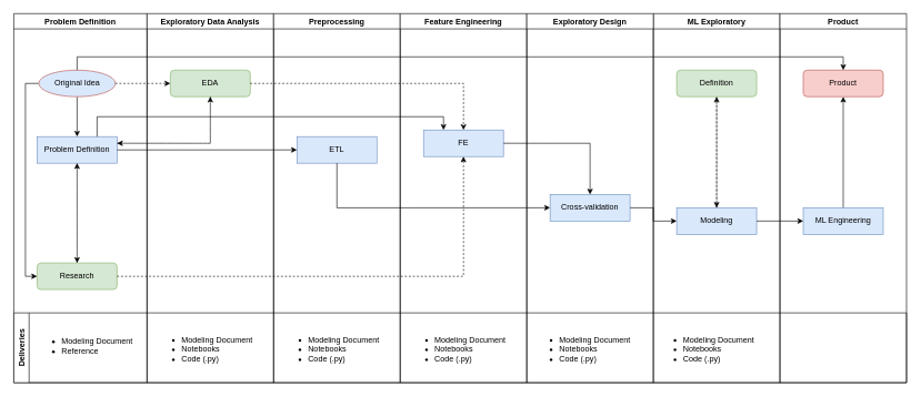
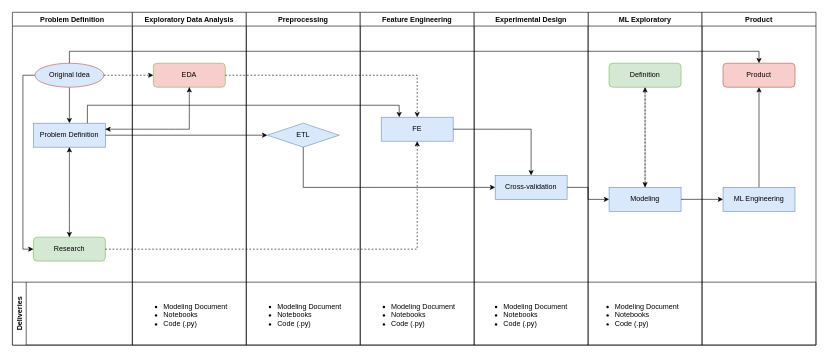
- <mxCell id="42" value="Exploratory Design" style="swimlane;whiteSpace=wrap;html=1;" parent="1" vertex="1"><mxGeometry x="790" y="20" width="190" height="555" as="geometry" /></mxCell>
+ <mxCell id="42" value="Experimental Design" style="swimlane;whiteSpace=wrap;html=1;" parent="1" vertex="1"><mxGeometry x="790" y="20" width="190" height="555" as="geometry" /></mxCell>
- <mxCell id="14" value="EDA" style="rounded=1;whiteSpace=wrap;html=1;fillColor=#d5e8d4;strokeColor=#82b366;" parent="13" vertex="1"><mxGeometry x="35" y="84.95" width="120" height="40" as="geometry" /></mxCell>
+ <mxCell id="14" value="EDA" style="rounded=1;whiteSpace=wrap;html=1;fillColor=#f8cecc;strokeColor=#82b366;" parent="13" vertex="1"><mxGeometry x="35" y="84.95" width="120" height="40" as="geometry" /></mxCell>
- <mxCell id="18" value="ETL" style="rounded=0;whiteSpace=wrap;html=1;fillColor=#dae8fc;strokeColor=#6c8ebf;" parent="17" vertex="1"><mxGeometry x="35" y="184.95" width="120" height="40" as="geometry" /></mxCell>
+ <mxCell id="18" value="ETL" style="rhombus;whiteSpace=wrap;html=1;fillColor=#dae8fc;strokeColor=#6c8ebf;" parent="17" vertex="1"><mxGeometry x="35" y="184.95" width="120" height="40" as="geometry" /></mxCell>
- <mxCell id="12" value="&lt;ul&gt;&lt;li&gt;Modeling Document&lt;/li&gt;&lt;li&gt;Reference&lt;/li&gt;&lt;/ul&gt;" style="text;html=1;align=left;verticalAlign=middle;resizable=0;points=[];autosize=1;strokeColor=none;fillColor=none;" parent="11" vertex="1"><mxGeometry x="30" y="15" width="170" height="70" as="geometry" /></mxCell>
